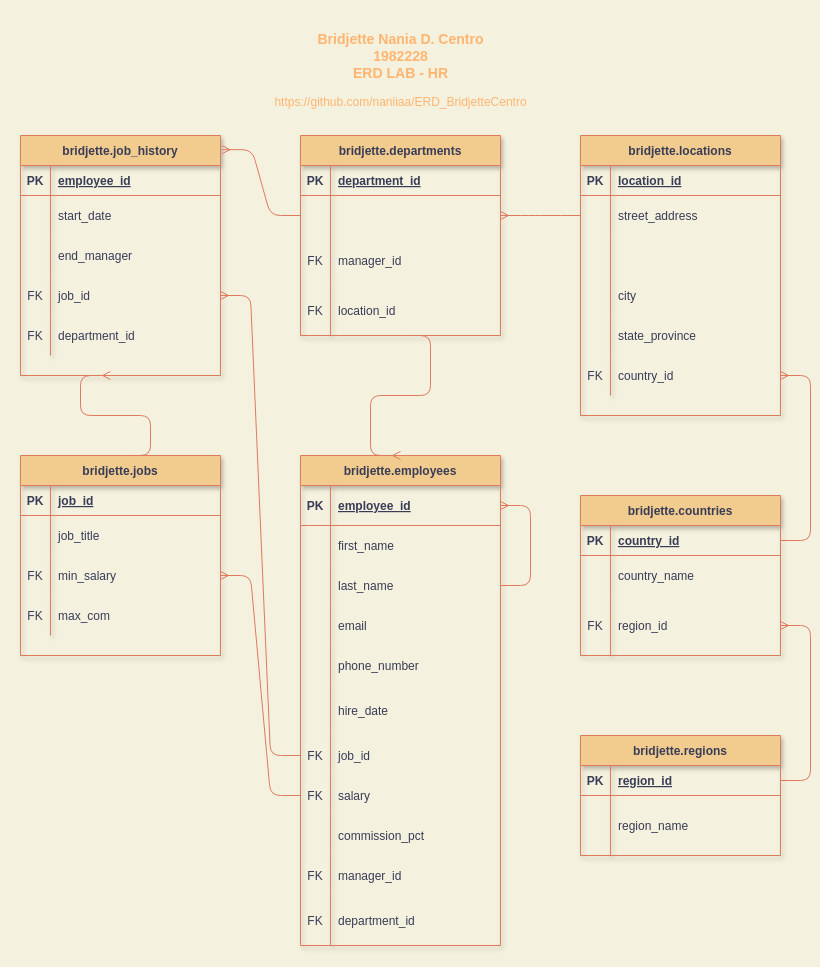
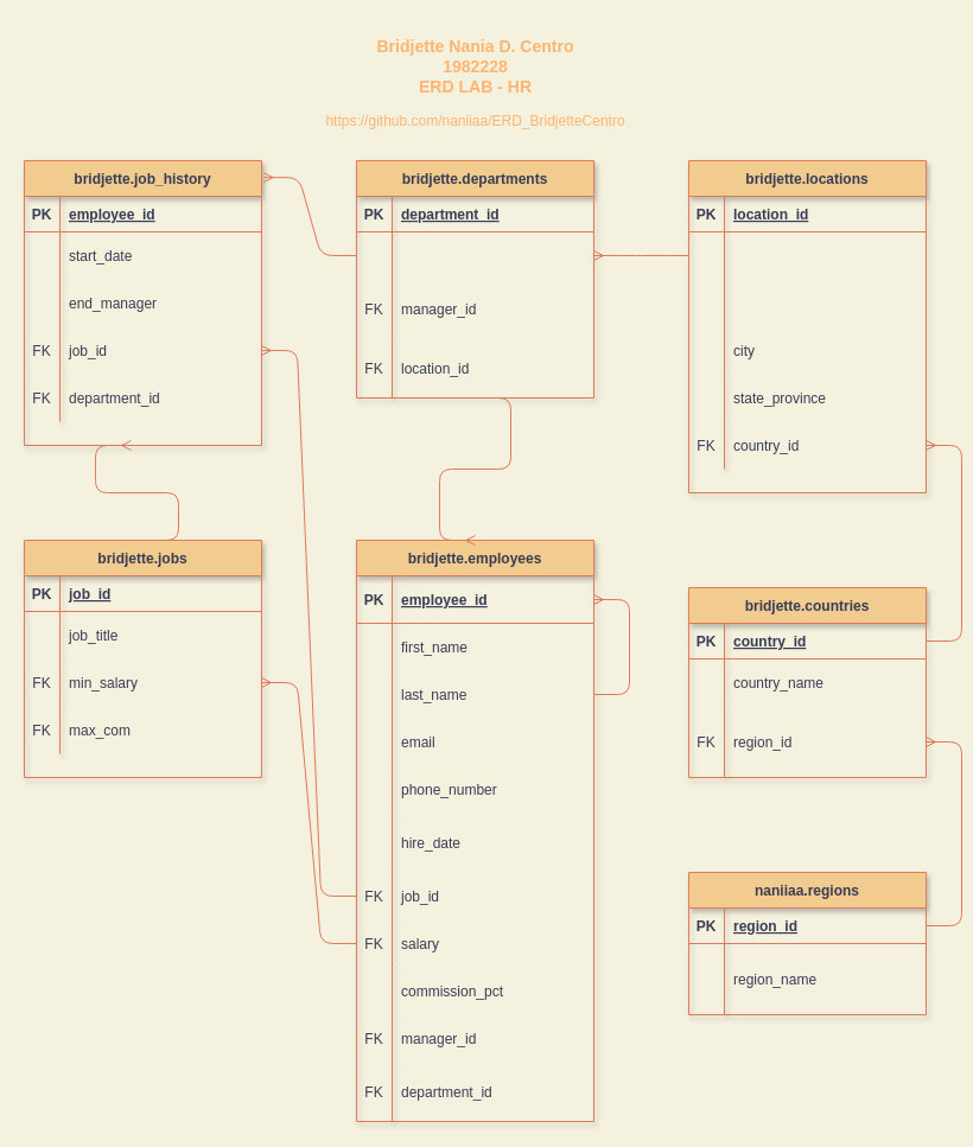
- <mxCell id="8" value="street_address" style="shape=partialRectangle;connectable=0;fillColor=none;top=0;left=0;bottom=0;right=0;align=left;spacingLeft=6;overflow=hidden;strokeColor=#E07A5F;fontColor=#393C56;" parent="6" vertex="1"><mxGeometry x="30" width="170" height="40" as="geometry" /></mxCell>
- <mxCell id="30" value="bridjette.regions" style="shape=table;startSize=30;container=1;collapsible=1;childLayout=tableLayout;fixedRows=1;rowLines=0;fontStyle=1;align=center;resizeLast=1;shadow=1;fillColor=#F2CC8F;strokeColor=#E07A5F;fontColor=#393C56;" parent="1" vertex="1"><mxGeometry x="580" y="735" width="200" height="120" as="geometry" /></mxCell>
+ <mxCell id="30" value="naniiaa.regions" style="shape=table;startSize=30;container=1;collapsible=1;childLayout=tableLayout;fixedRows=1;rowLines=0;fontStyle=1;align=center;resizeLast=1;shadow=1;fillColor=#F2CC8F;strokeColor=#E07A5F;fontColor=#393C56;" parent="1" vertex="1"><mxGeometry x="580" y="735" width="200" height="120" as="geometry" /></mxCell>
